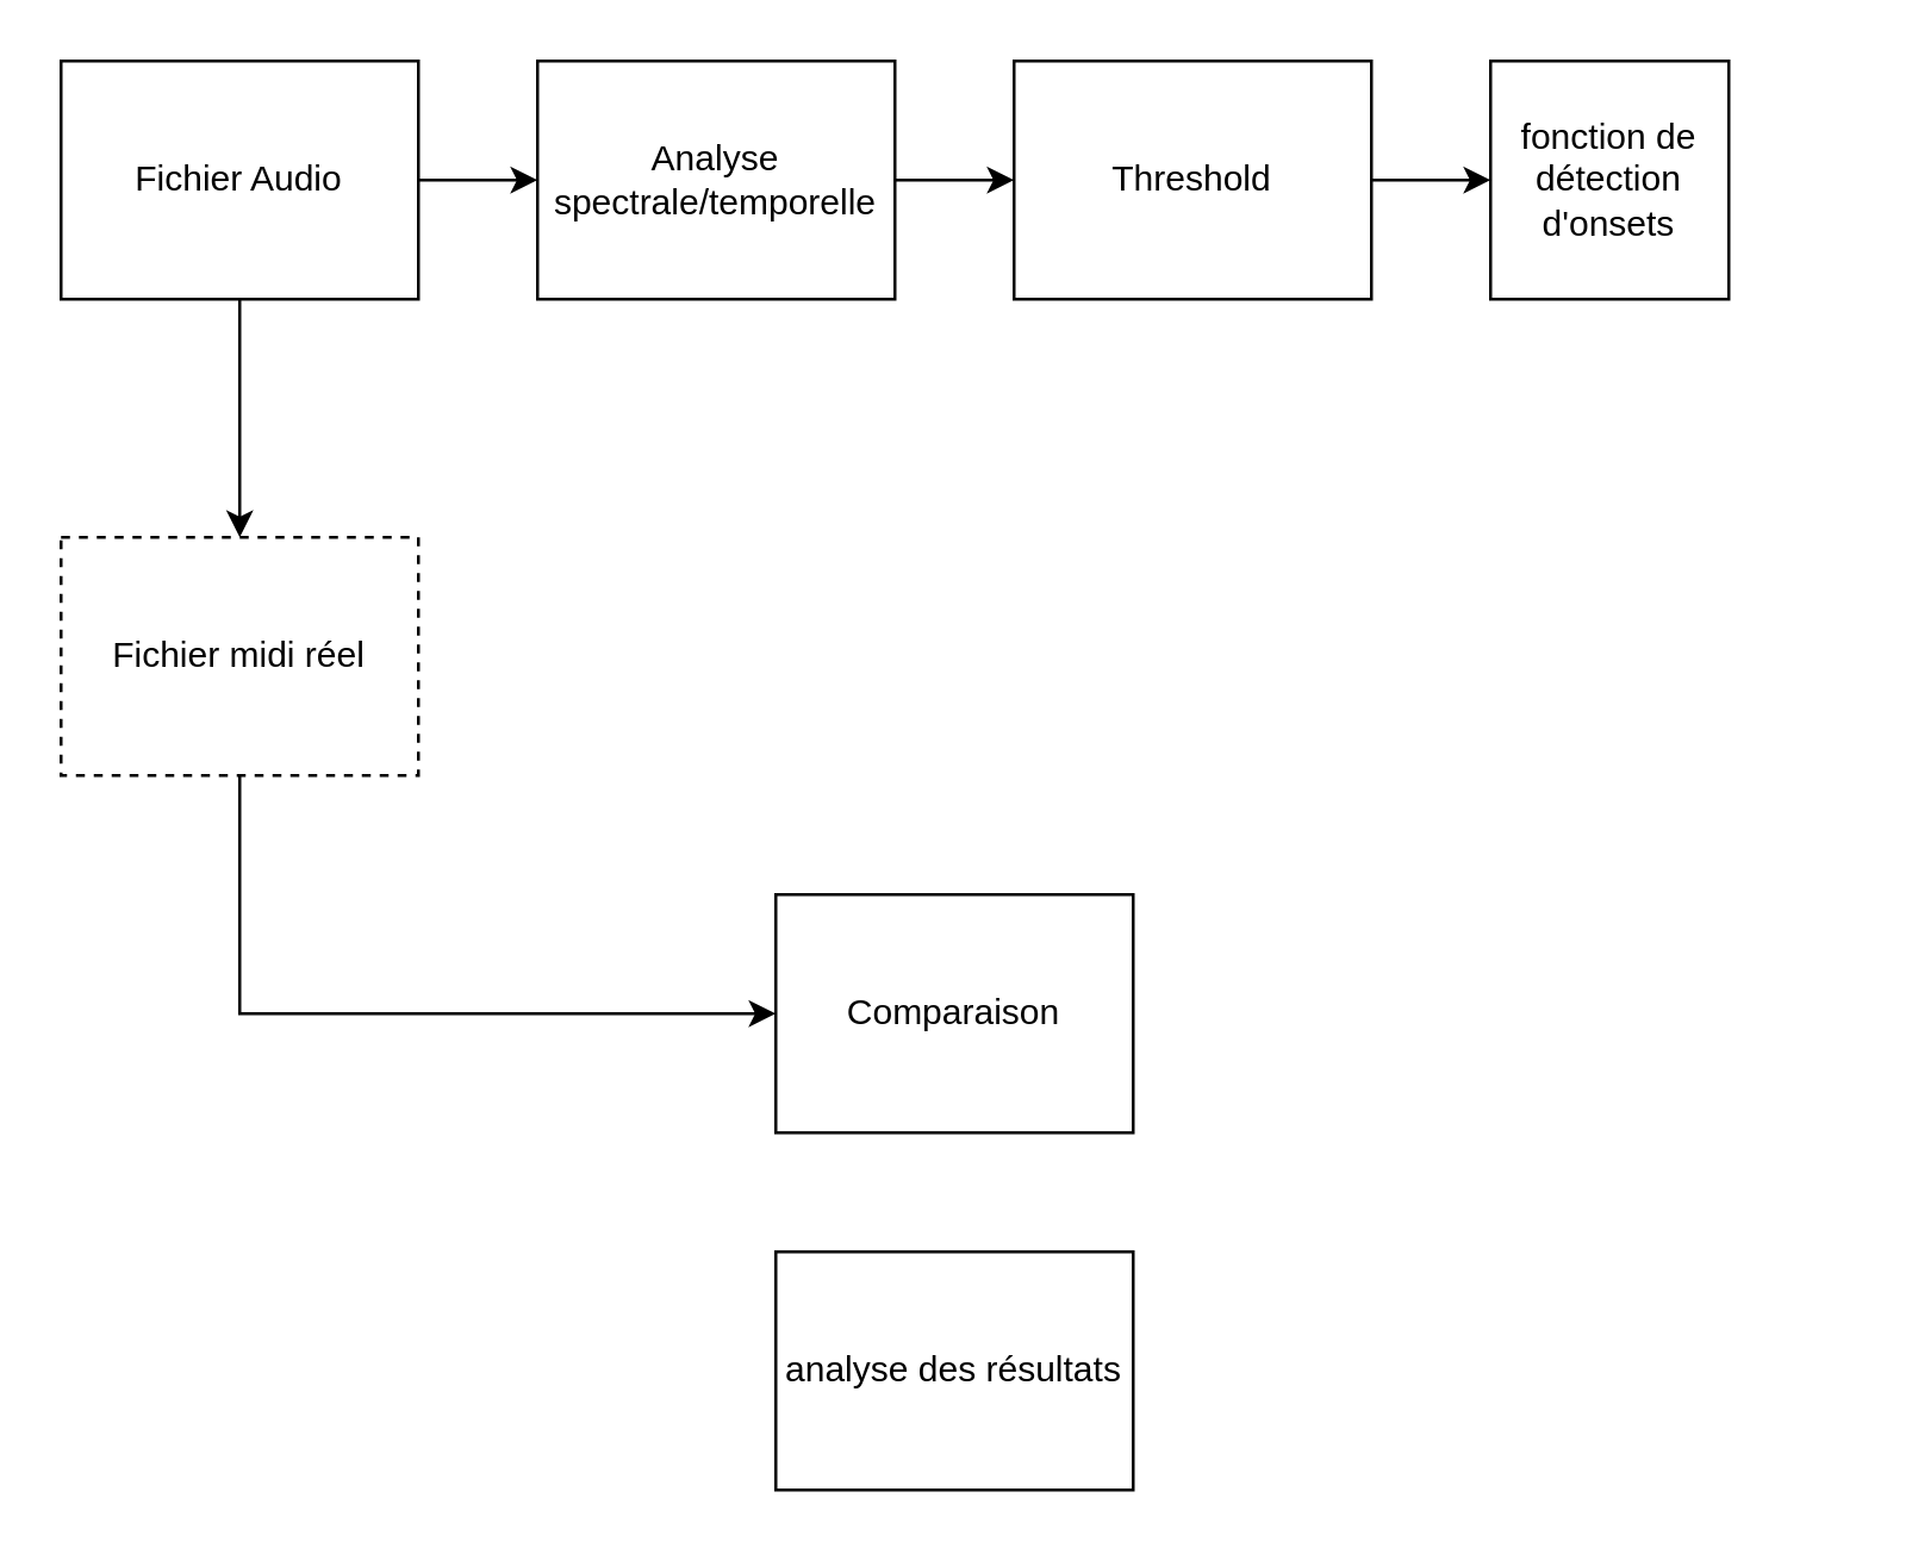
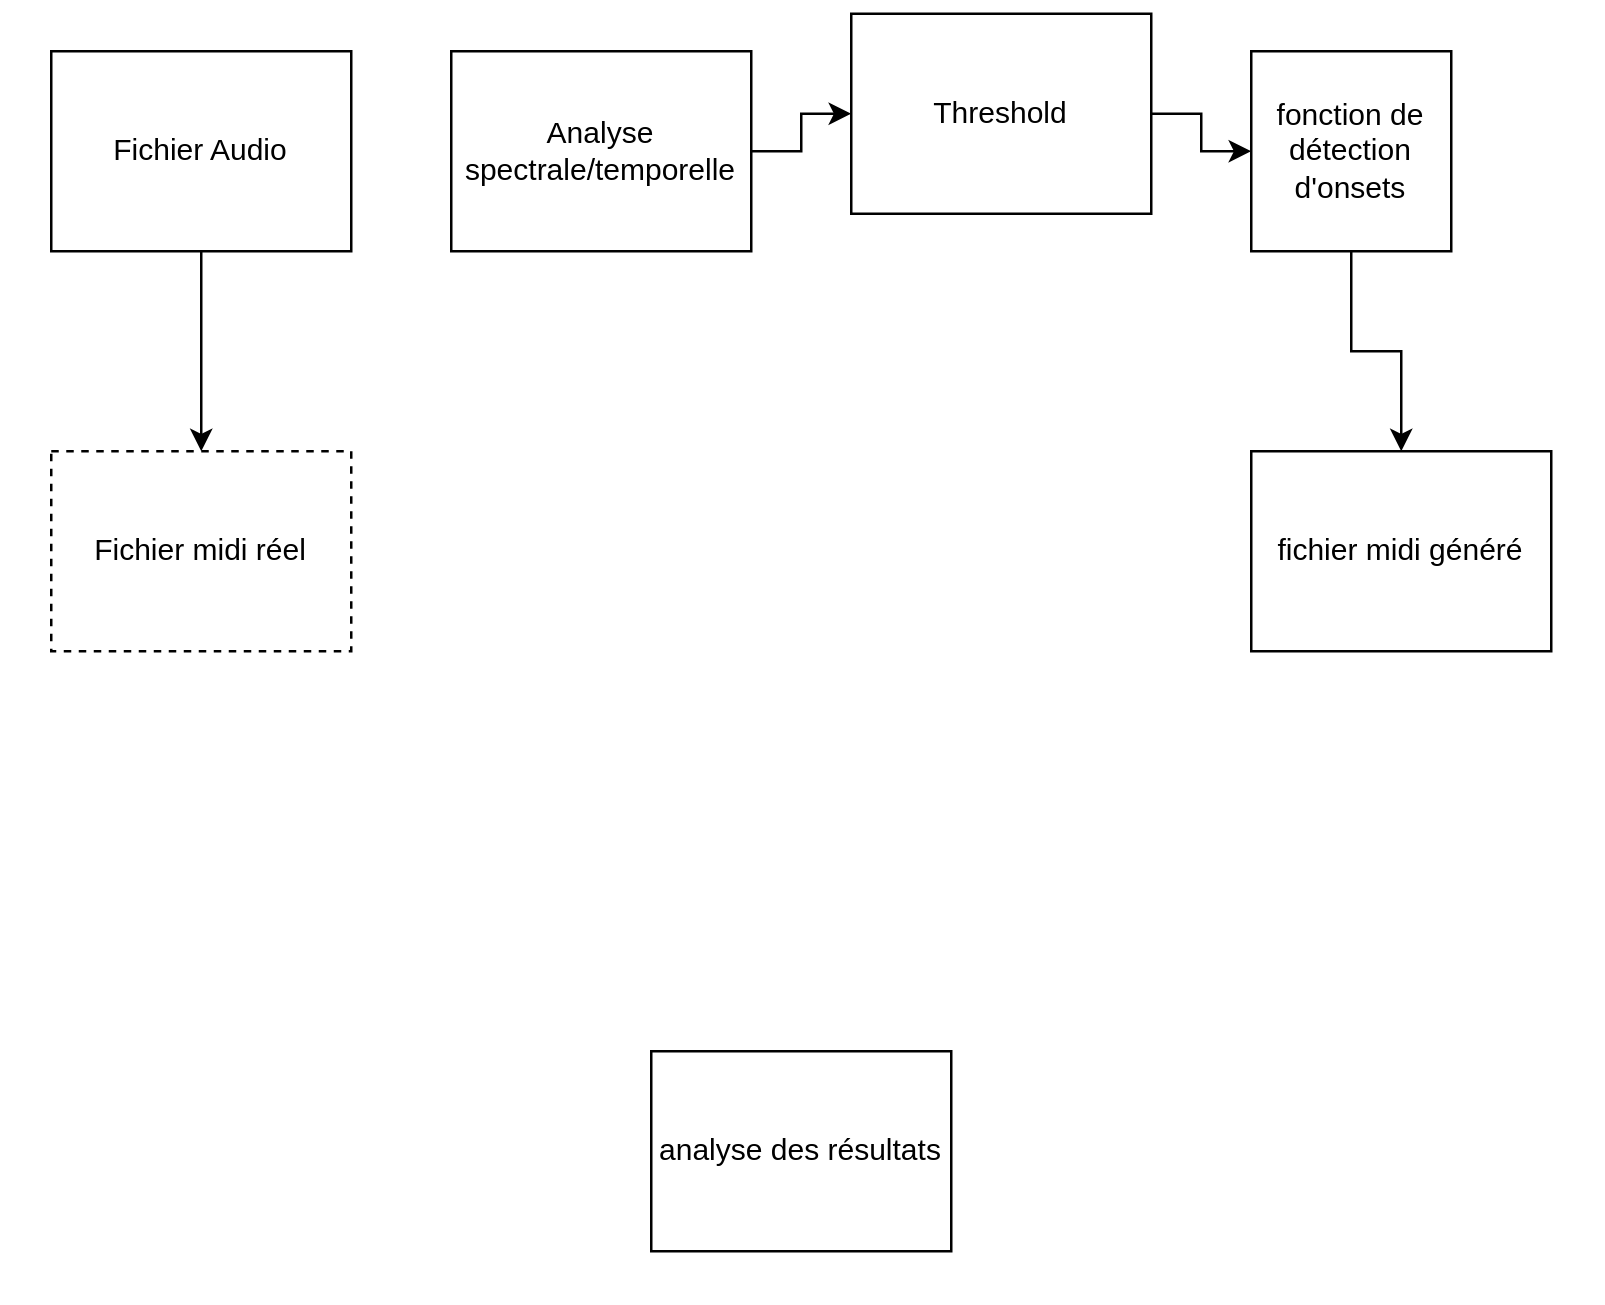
- <mxCell id="2" style="edgeStyle=orthogonalEdgeStyle;rounded=0;orthogonalLoop=1;jettySize=auto;html=1;exitX=1;exitY=0.5;exitDx=0;exitDy=0;" edge="1" parent="1" source="4" target="6"><mxGeometry relative="1" as="geometry" /></mxCell>
- <mxCell id="8" value="Threshold" style="rounded=0;whiteSpace=wrap;html=1;" vertex="1" parent="1"><mxGeometry x="340" y="20" width="120" height="80" as="geometry" /></mxCell>
+ <mxCell id="8" value="Threshold" style="rounded=0;whiteSpace=wrap;html=1;" vertex="1" parent="1"><mxGeometry x="340" y="5" width="120" height="80" as="geometry" /></mxCell>
+ <mxCell id="9" style="edgeStyle=orthogonalEdgeStyle;rounded=0;orthogonalLoop=1;jettySize=auto;html=1;exitX=0.5;exitY=1;exitDx=0;exitDy=0;entryX=0.5;entryY=0;entryDx=0;entryDy=0;" edge="1" parent="1" source="10" target="13"><mxGeometry relative="1" as="geometry" /></mxCell>
+ <mxCell id="13" value="fichier midi généré" style="rounded=0;whiteSpace=wrap;html=1;" vertex="1" parent="1"><mxGeometry x="500" y="180" width="120" height="80" as="geometry" /></mxCell>
- <mxCell id="11" style="edgeStyle=orthogonalEdgeStyle;rounded=0;orthogonalLoop=1;jettySize=auto;html=1;exitX=0.5;exitY=1;exitDx=0;exitDy=0;entryX=0;entryY=0.5;entryDx=0;entryDy=0;" edge="1" parent="1" source="12" target="14"><mxGeometry relative="1" as="geometry" /></mxCell>
- <mxCell id="14" value="Comparaison" style="rounded=0;whiteSpace=wrap;html=1;" vertex="1" parent="1"><mxGeometry x="260" y="300" width="120" height="80" as="geometry" /></mxCell>
